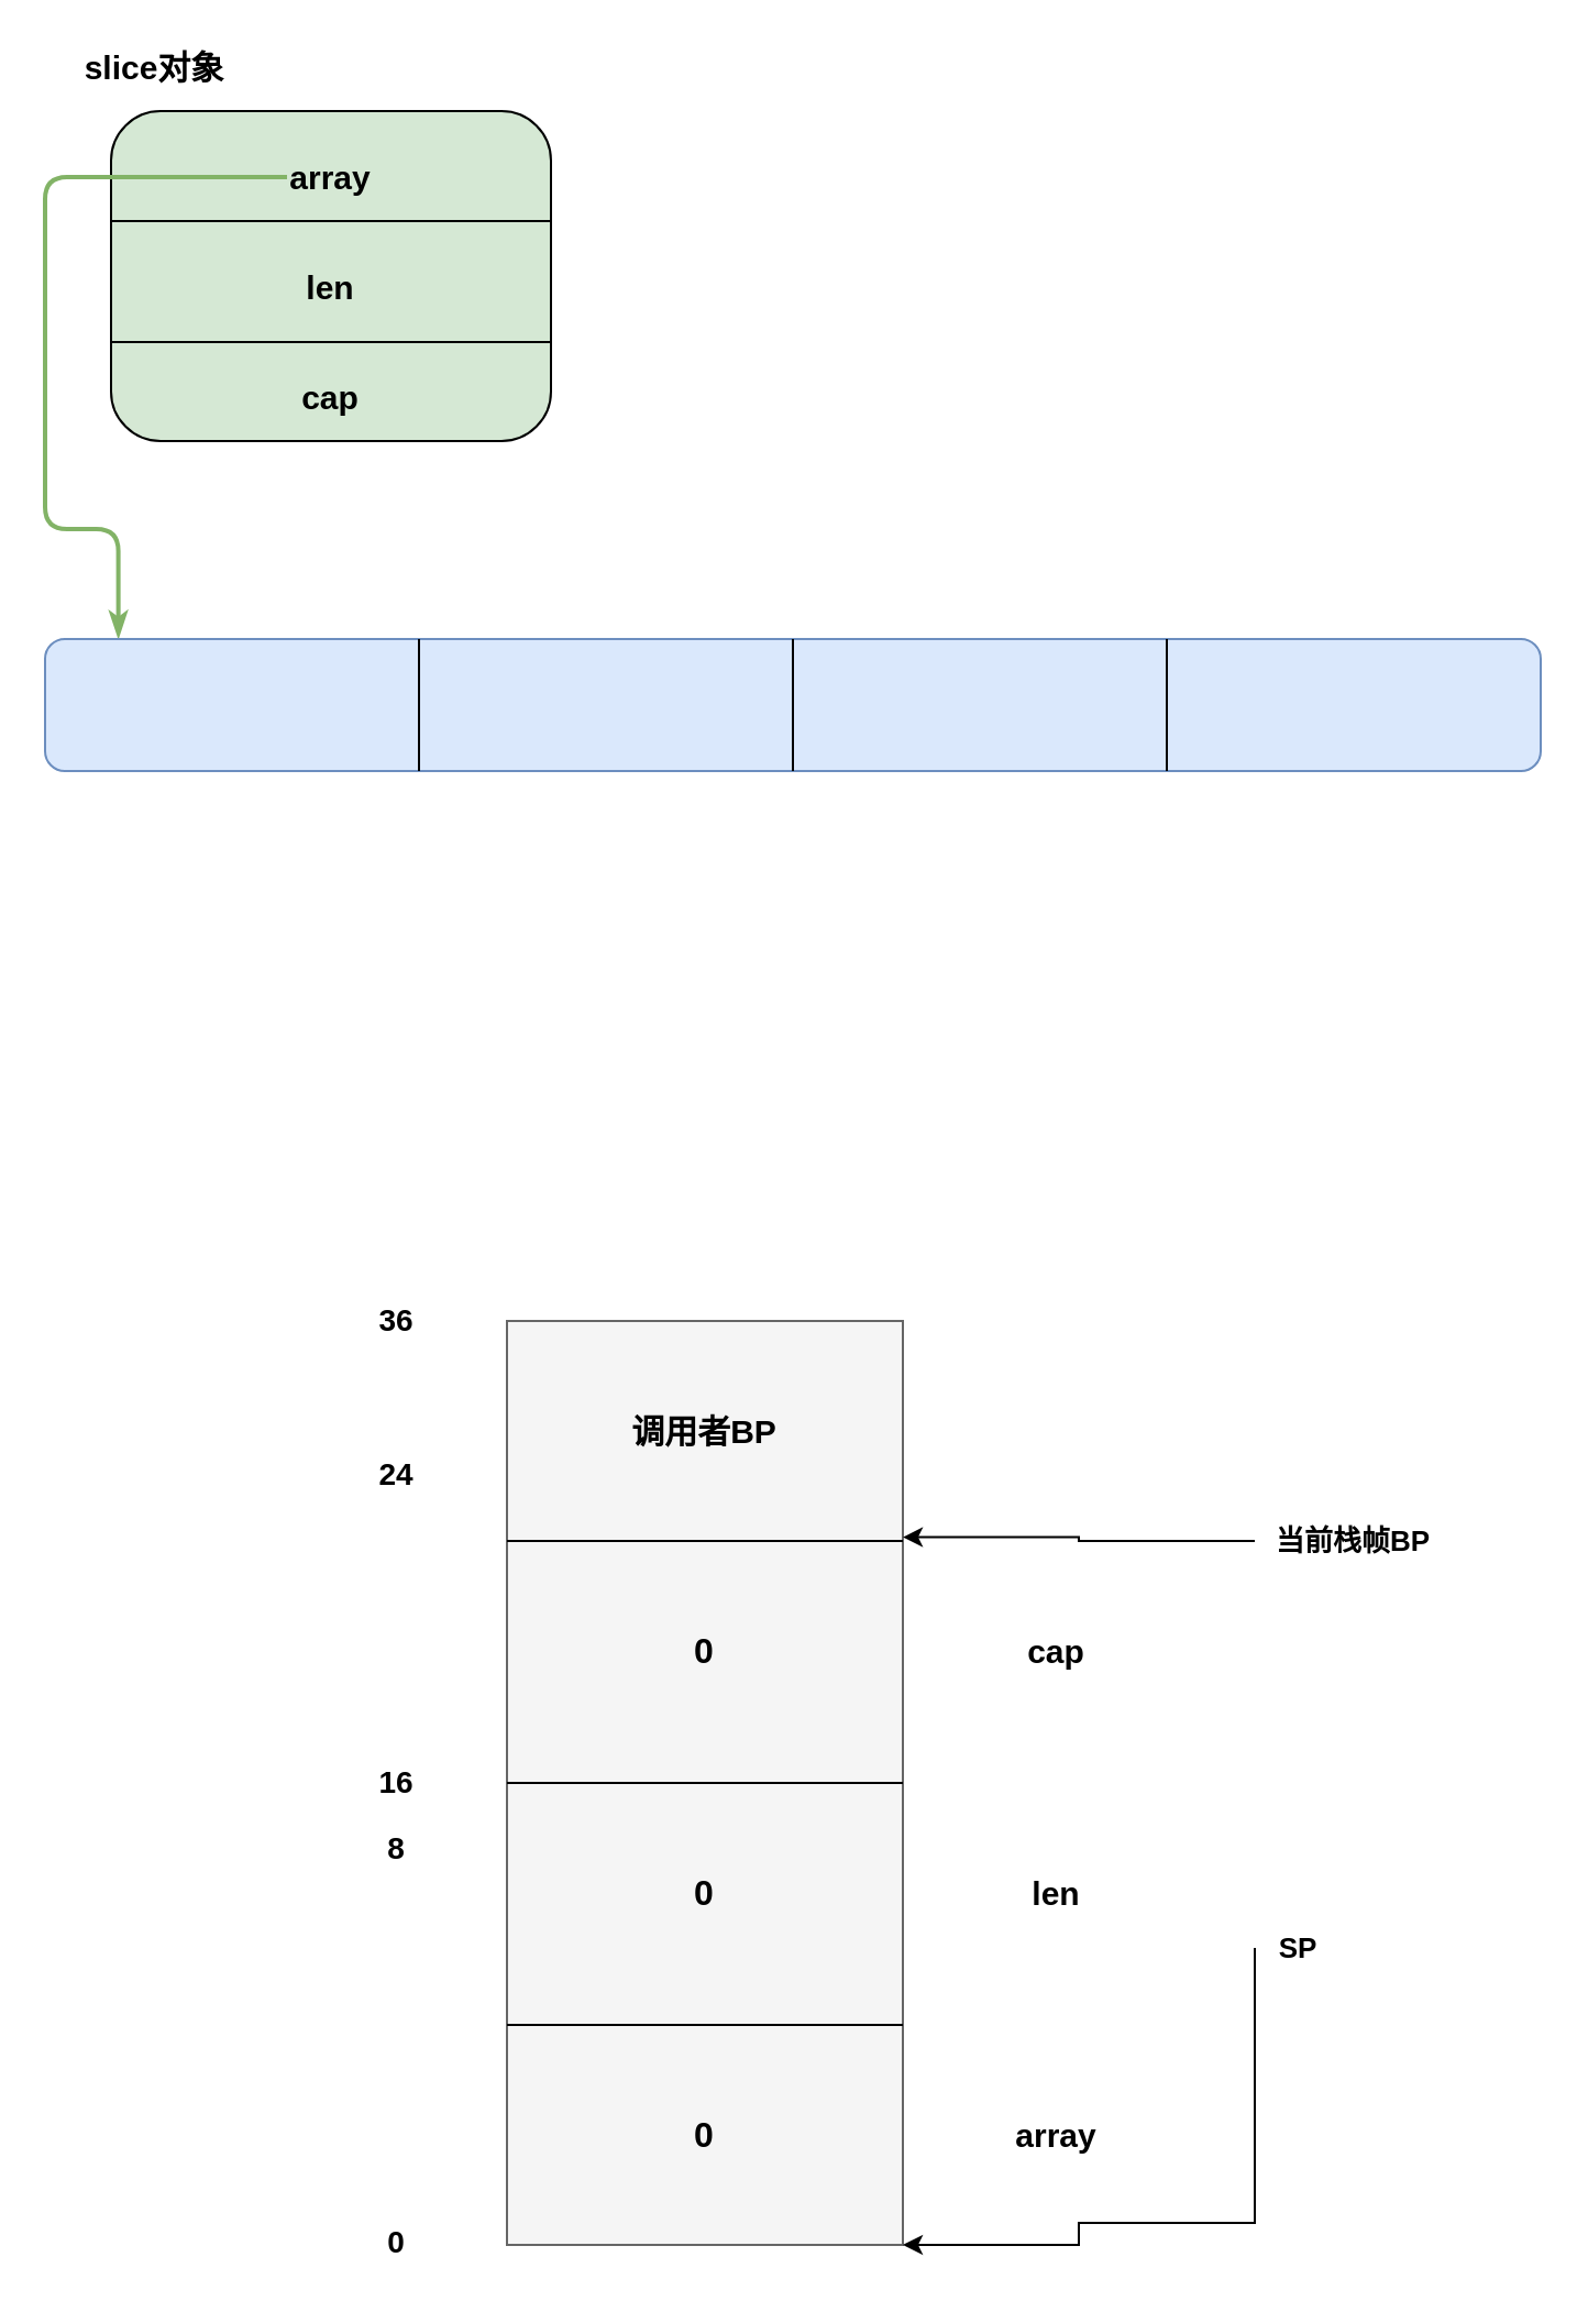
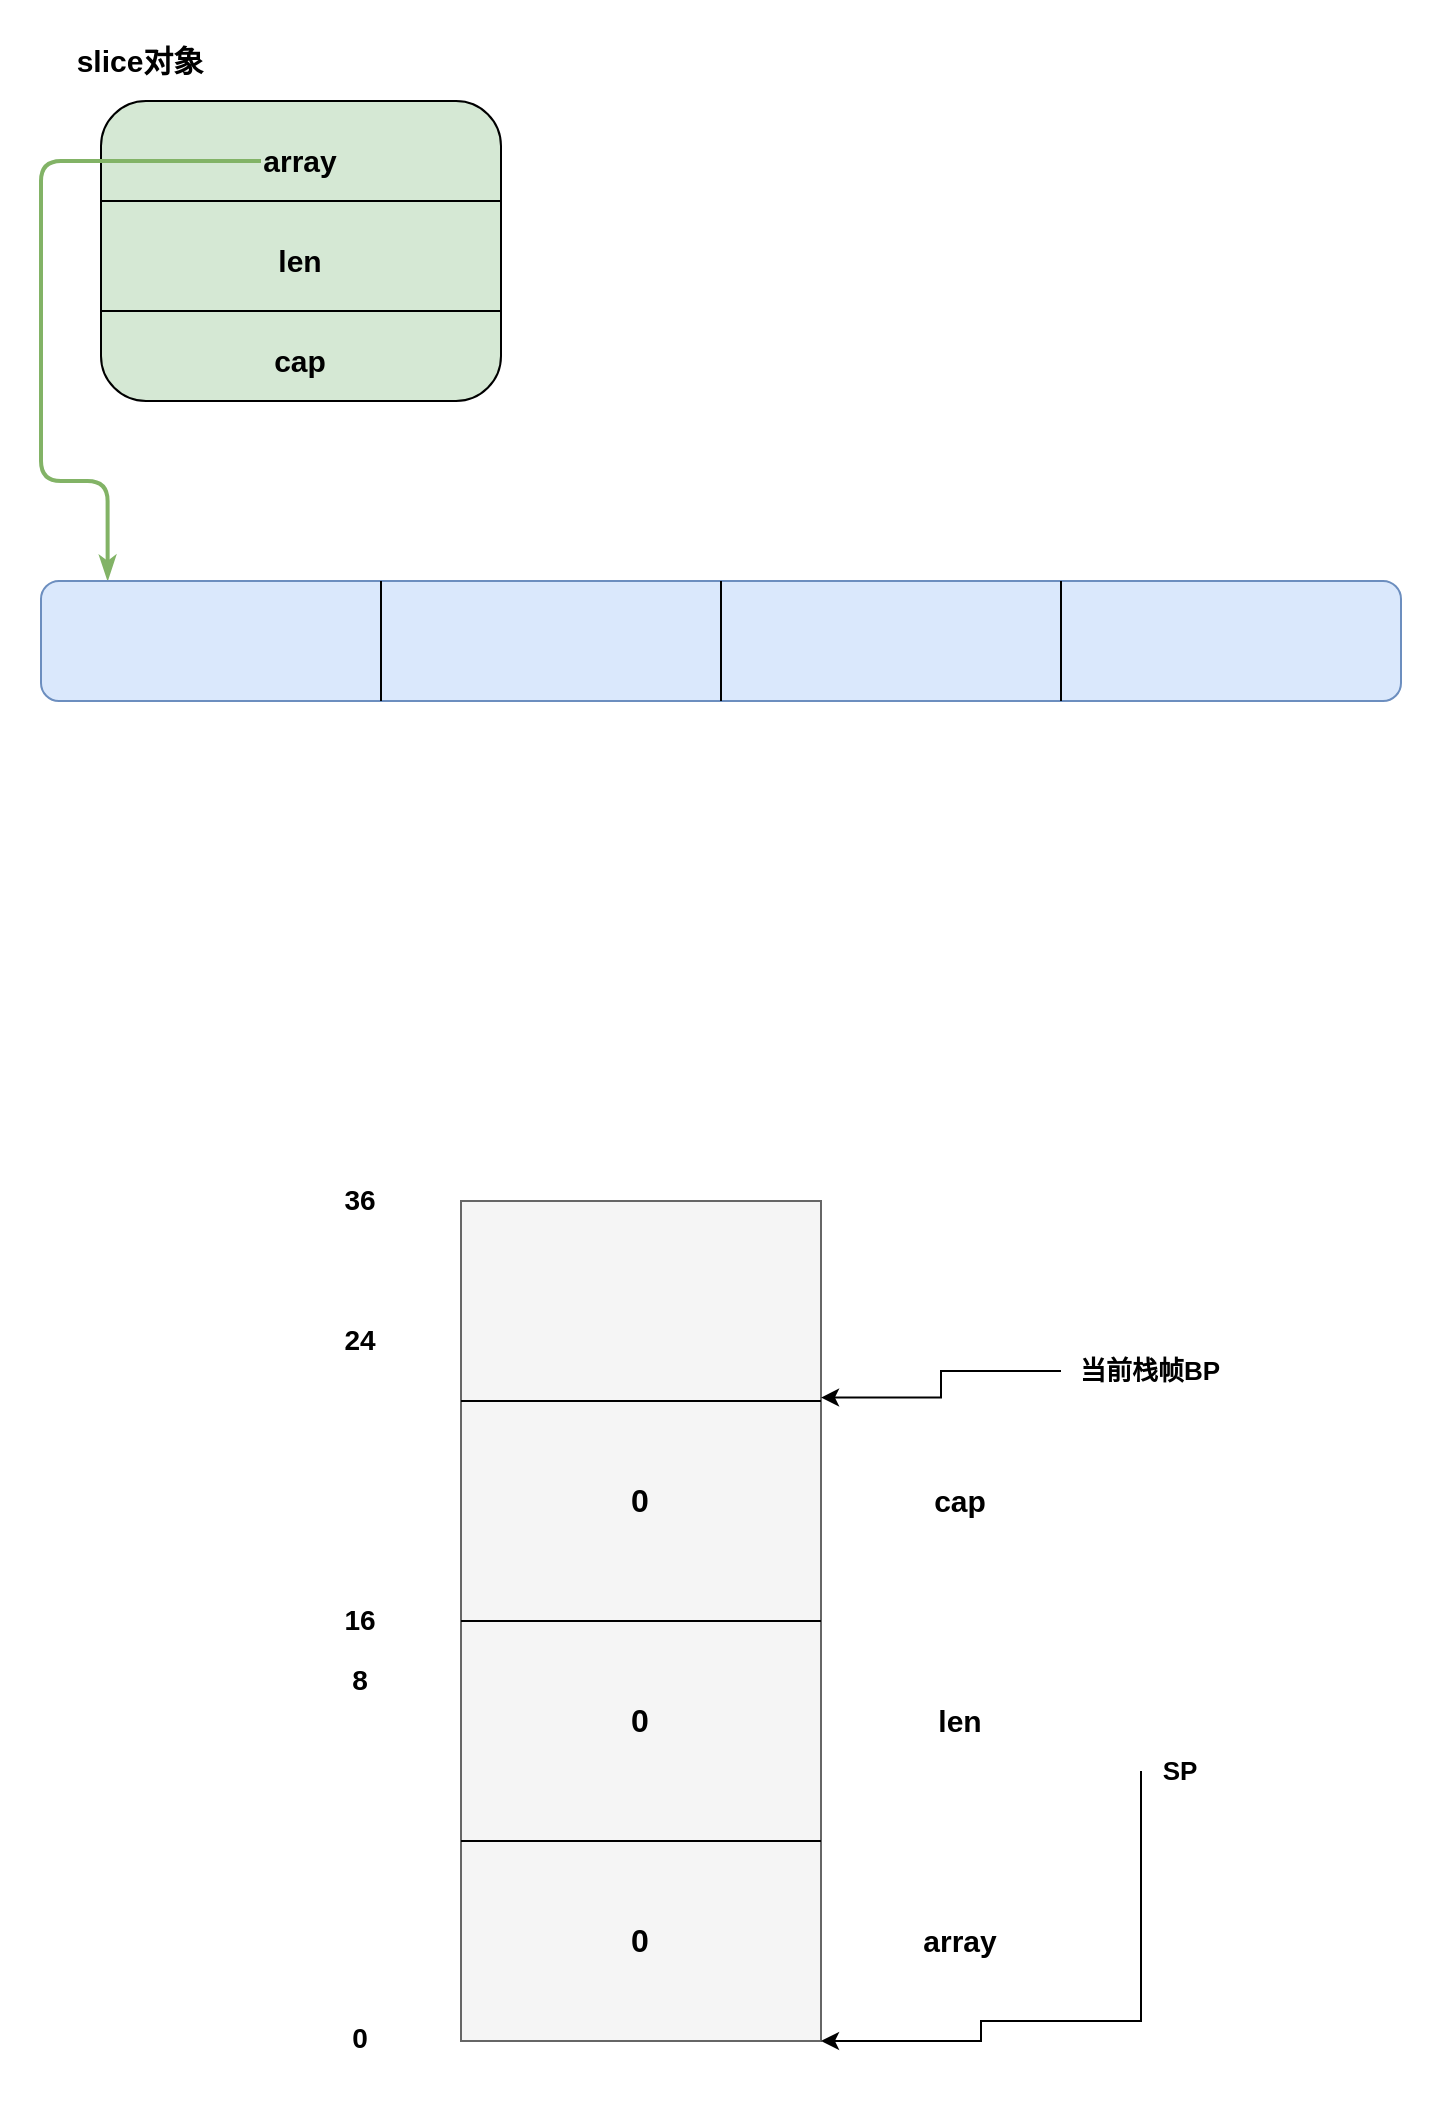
- <mxCell id="25" value="&lt;font style=&quot;font-size: 15px&quot;&gt;&lt;b&gt;调用者BP&lt;/b&gt;&lt;/font&gt;" style="text;html=1;strokeColor=none;fillColor=none;align=center;verticalAlign=middle;whiteSpace=wrap;rounded=0;" vertex="1" parent="1"><mxGeometry x="280" y="640" width="80" height="20" as="geometry" /></mxCell>
- <mxCell id="27" value="&lt;span style=&quot;font-size: 13px&quot;&gt;&lt;b&gt;当前栈帧BP&lt;/b&gt;&lt;/span&gt;" style="text;html=1;strokeColor=none;fillColor=none;align=center;verticalAlign=middle;whiteSpace=wrap;rounded=0;" vertex="1" parent="1"><mxGeometry x="570" y="690" width="90" height="20" as="geometry" /></mxCell>
+ <mxCell id="27" value="&lt;span style=&quot;font-size: 13px&quot;&gt;&lt;b&gt;当前栈帧BP&lt;/b&gt;&lt;/span&gt;" style="text;html=1;strokeColor=none;fillColor=none;align=center;verticalAlign=middle;whiteSpace=wrap;rounded=0;" vertex="1" parent="1"><mxGeometry x="530" y="675" width="90" height="20" as="geometry" /></mxCell>
